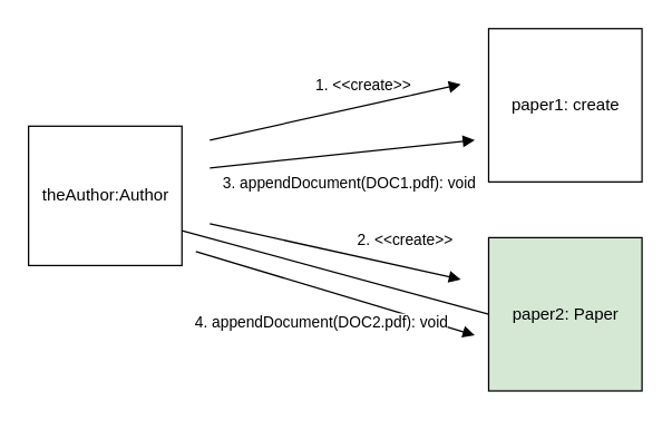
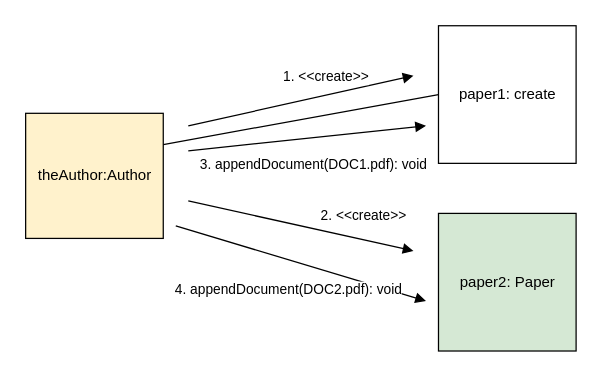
+ <mxCell id="7" value="" style="endArrow=none;html=1;entryX=0;entryY=0.5;entryDx=0;entryDy=0;exitX=1;exitY=0.25;exitDx=0;exitDy=0;" edge="1" parent="1" source="2" target="3"><mxGeometry width="50" height="50" relative="1" as="geometry"><mxPoint x="120" y="270" as="sourcePoint" /><mxPoint x="170" y="220" as="targetPoint" /></mxGeometry></mxCell>
- <mxCell id="2" value="theAuthor:Author" style="html=1;" vertex="1" parent="1"><mxGeometry x="20" y="90" width="110" height="100" as="geometry" /></mxCell>
+ <mxCell id="2" value="theAuthor:Author" style="html=1;fillColor=#fff2cc;" vertex="1" parent="1"><mxGeometry x="20" y="90" width="110" height="100" as="geometry" /></mxCell>
- <mxCell id="9" value="" style="endArrow=none;html=1;entryX=0;entryY=0.5;entryDx=0;entryDy=0;exitX=1;exitY=0.75;exitDx=0;exitDy=0;" edge="1" parent="1" source="2" target="5"><mxGeometry width="50" height="50" relative="1" as="geometry"><mxPoint x="-60" y="310" as="sourcePoint" /><mxPoint x="160" y="280" as="targetPoint" /></mxGeometry></mxCell>
